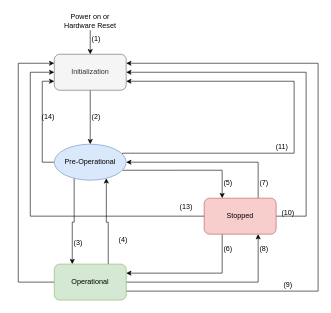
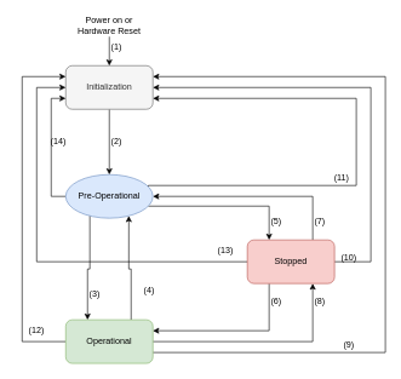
+ <mxCell id="34" value="(12)" style="text;html=1;align=center;verticalAlign=middle;whiteSpace=wrap;rounded=0;" vertex="1" parent="1"><mxGeometry x="20" y="440" width="60" height="30" as="geometry" /></mxCell>
